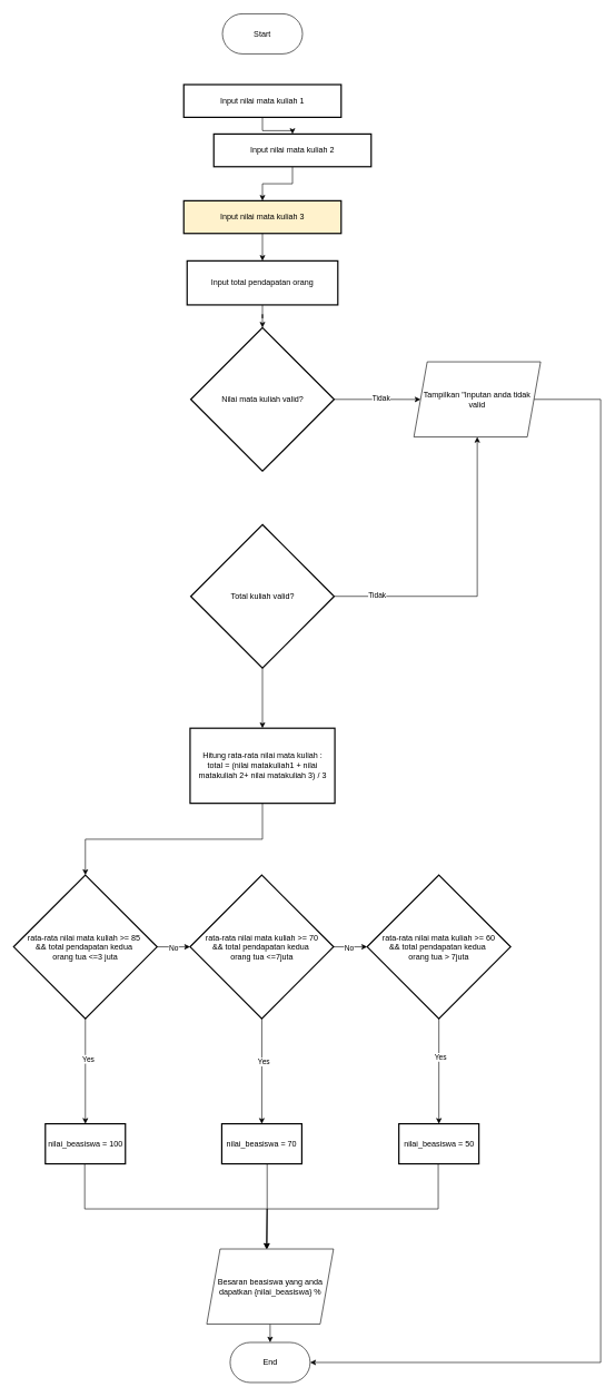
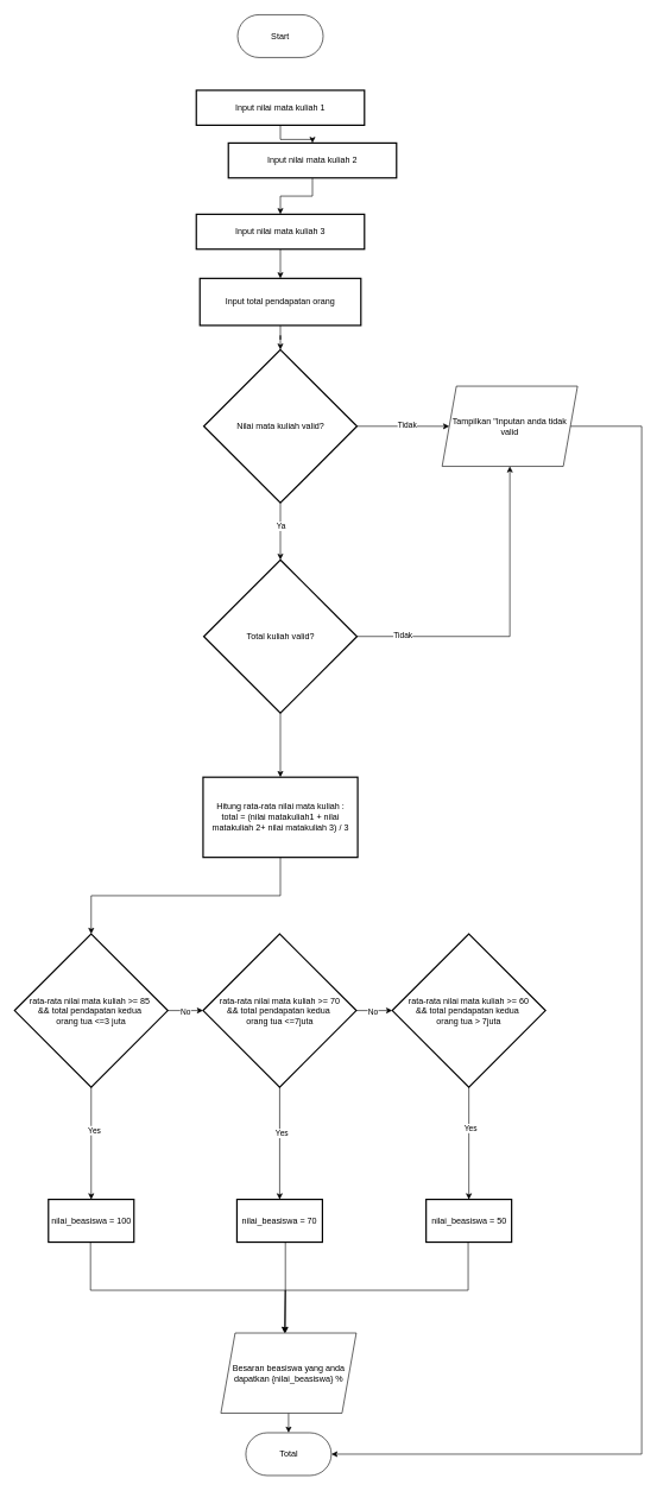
- <mxCell id="7" value="Input nilai mata kuliah 3" style="whiteSpace=wrap;strokeWidth=2;fillColor=#fff2cc;" parent="1" vertex="1"><mxGeometry x="275" y="300" width="236" height="49" as="geometry" /></mxCell>
+ <mxCell id="7" value="Input nilai mata kuliah 3" style="whiteSpace=wrap;strokeWidth=2;" parent="1" vertex="1"><mxGeometry x="275" y="300" width="236" height="49" as="geometry" /></mxCell>
+ <mxCell id="10" value="" style="edgeStyle=orthogonalEdgeStyle;rounded=0;orthogonalLoop=1;jettySize=auto;html=1;" edge="1" parent="1" source="14" target="18"><mxGeometry relative="1" as="geometry" /></mxCell>
+ <mxCell id="11" value="Ya" style="edgeLabel;html=1;align=center;verticalAlign=middle;resizable=0;points=[];" vertex="1" connectable="0" parent="10"><mxGeometry x="-0.19" relative="1" as="geometry"><mxPoint as="offset" /></mxGeometry></mxCell>
- <mxCell id="45" value="End" style="rounded=1;whiteSpace=wrap;html=1;arcSize=50;" vertex="1" parent="1"><mxGeometry x="344.5" y="2010" width="120" height="60" as="geometry" /></mxCell>
+ <mxCell id="45" value="Total" style="rounded=1;whiteSpace=wrap;html=1;arcSize=50;" vertex="1" parent="1"><mxGeometry x="344.5" y="2010" width="120" height="60" as="geometry" /></mxCell>
